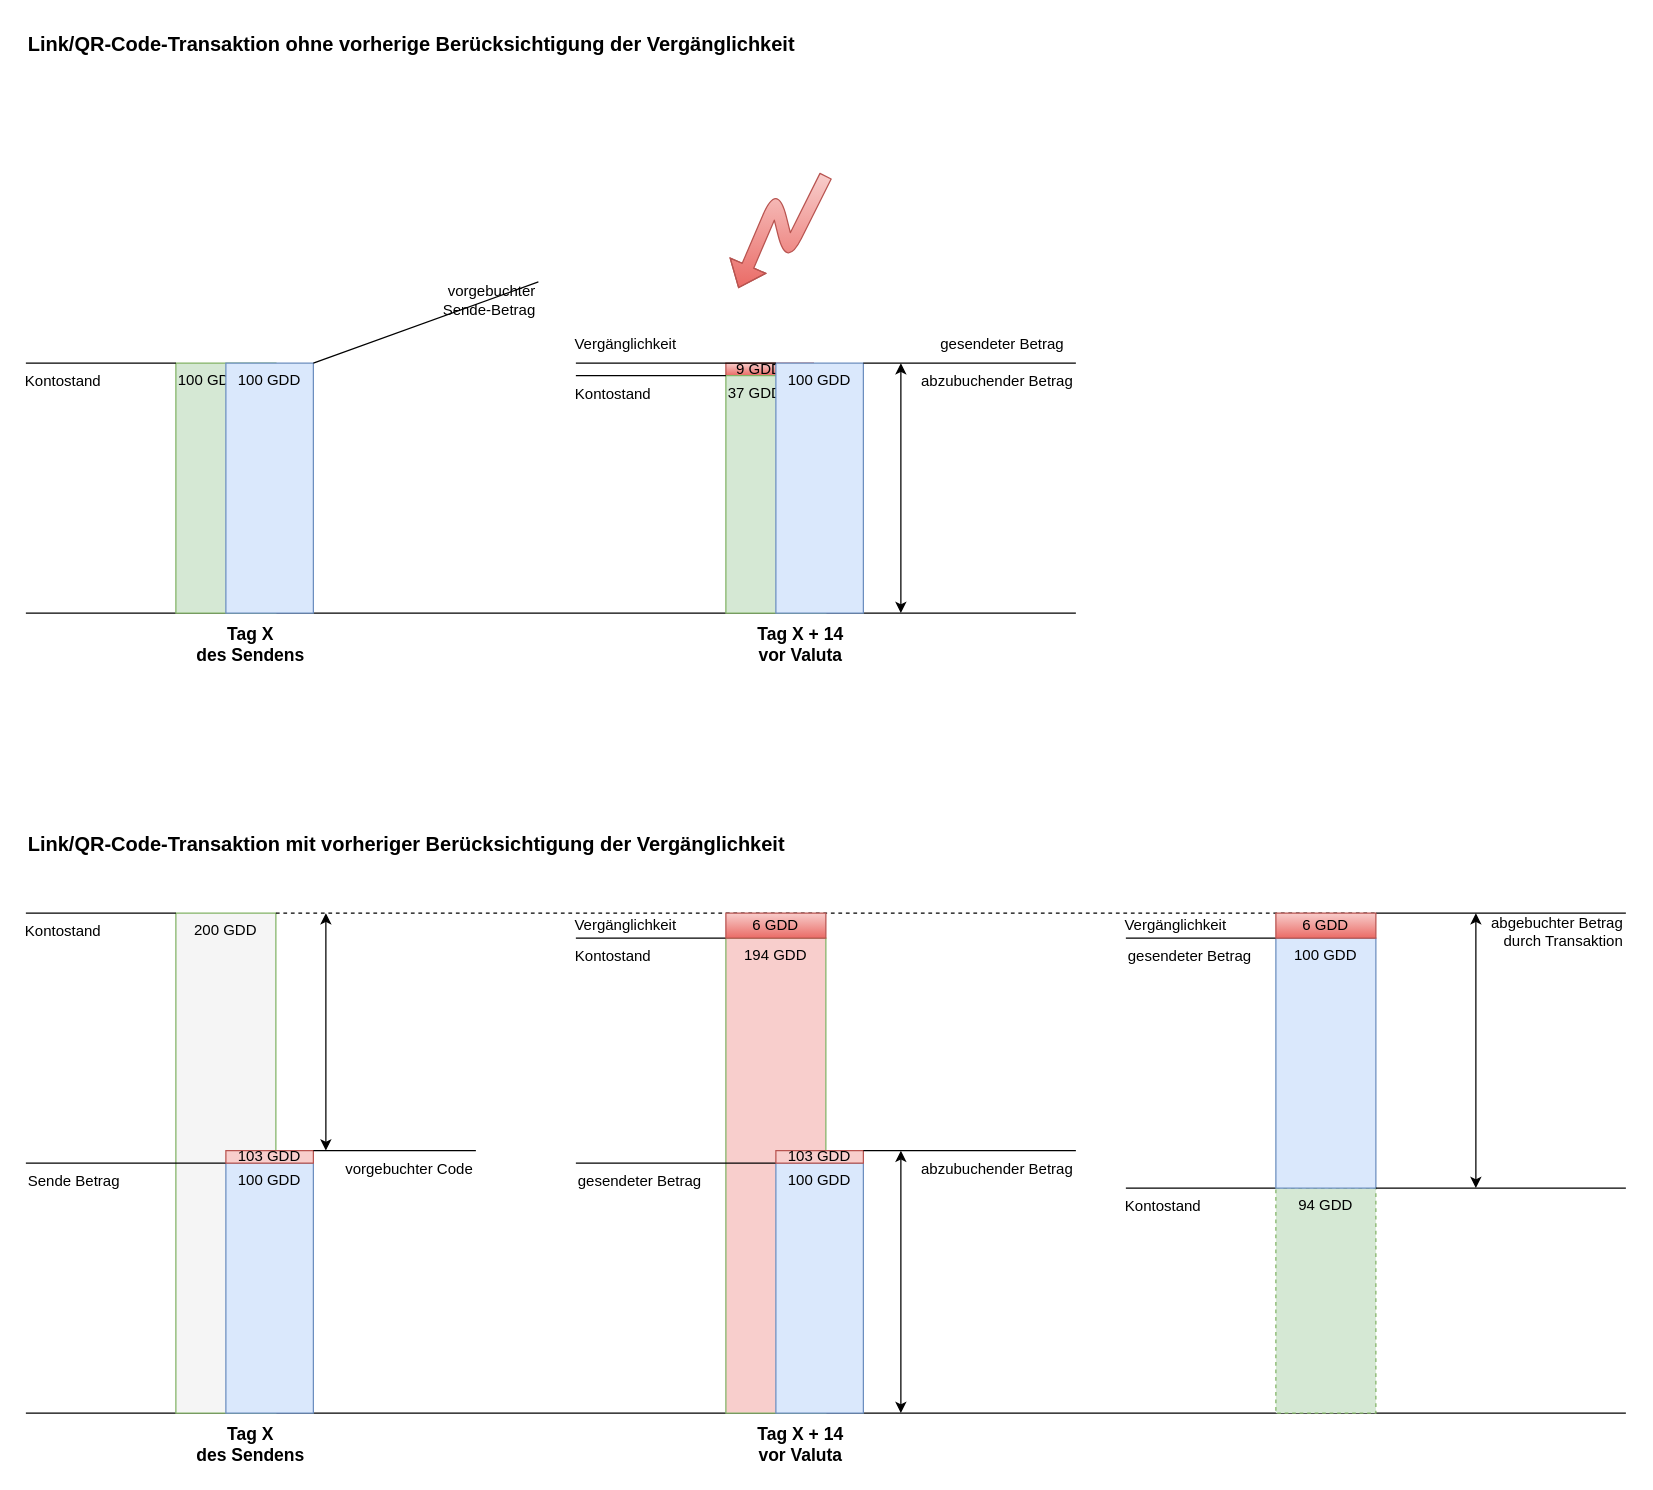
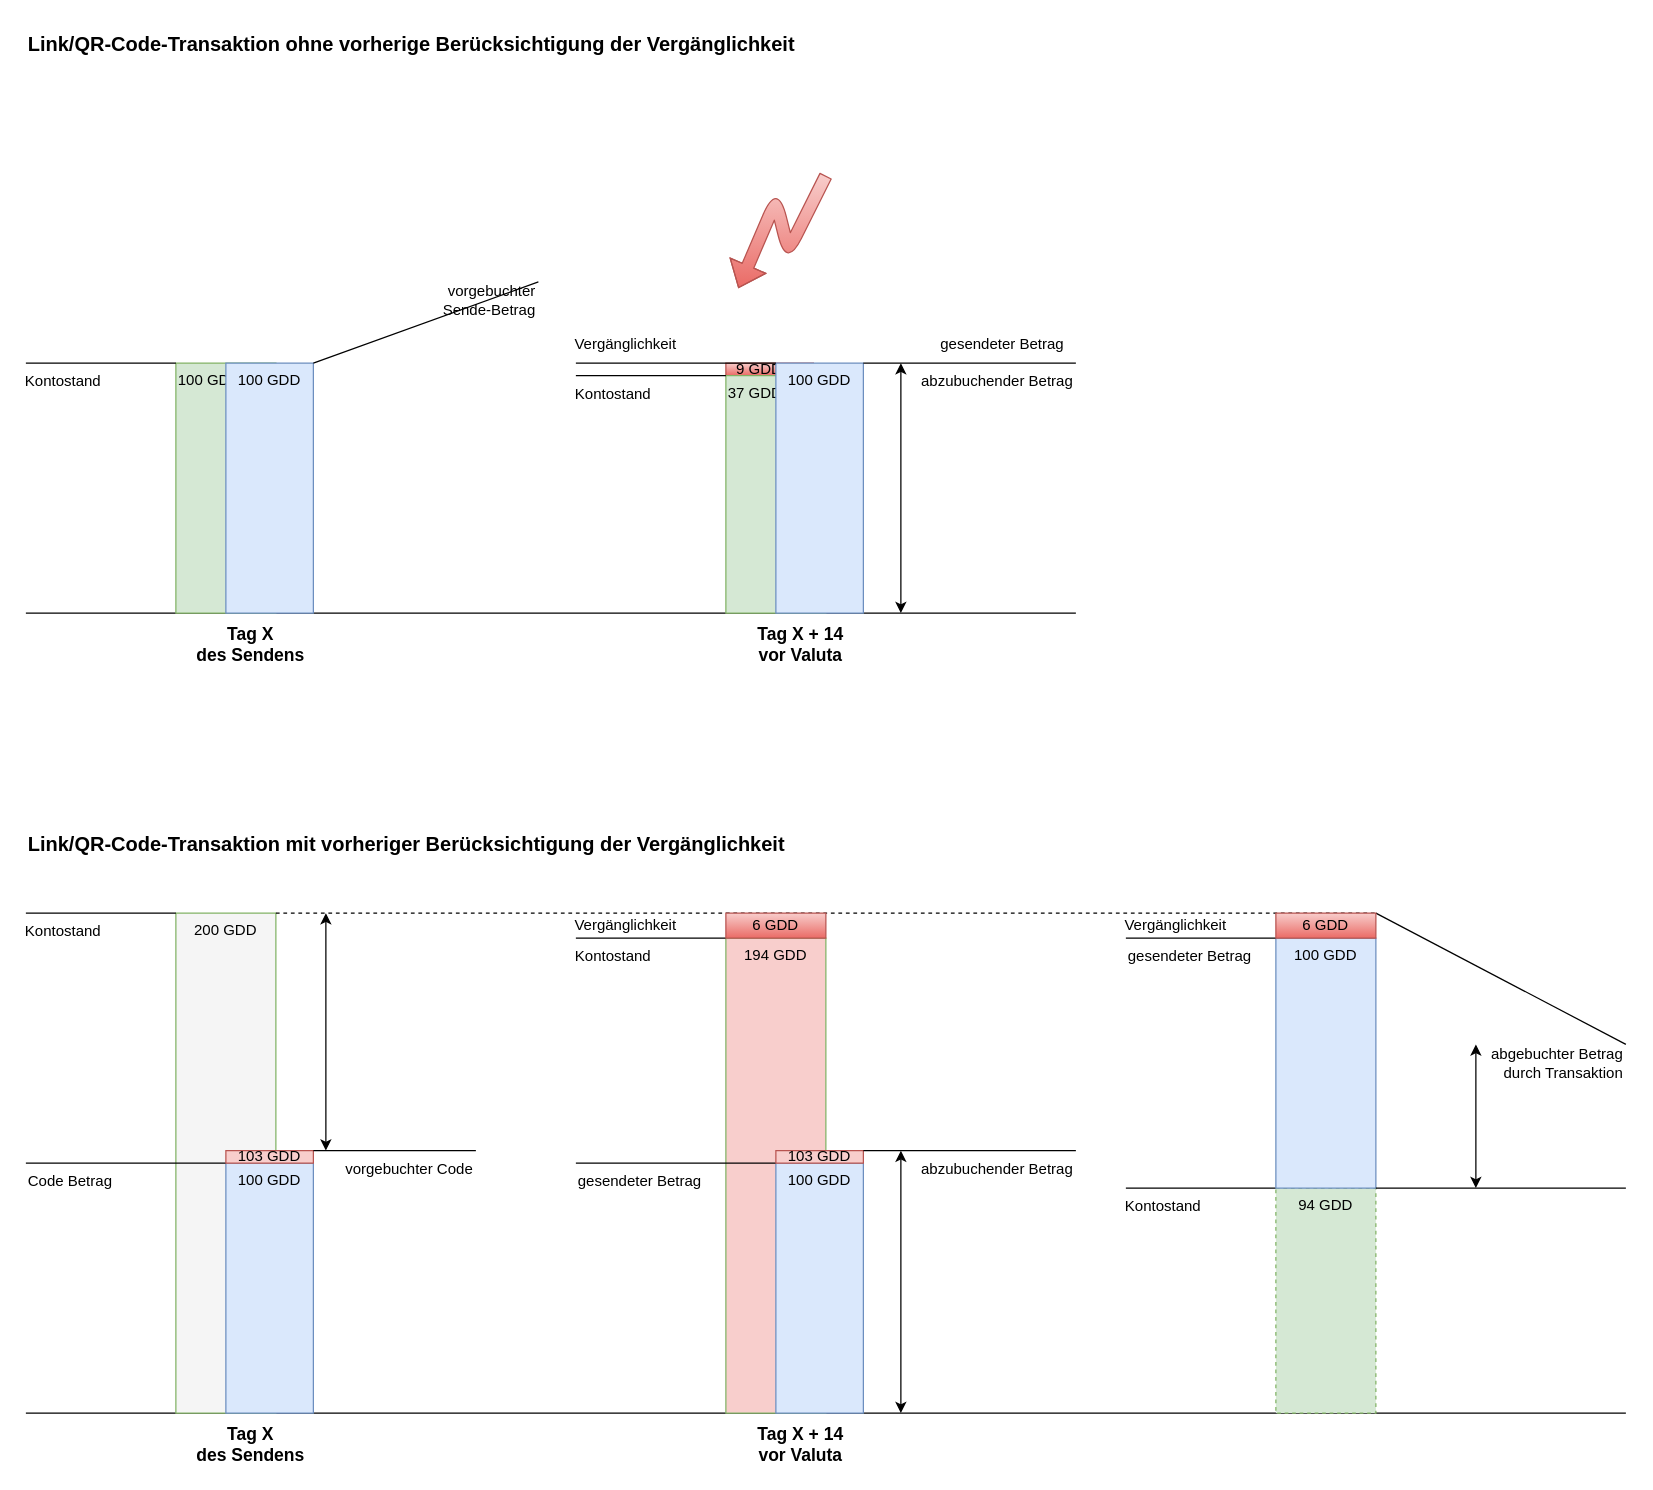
- <mxCell id="34" value="abgebuchter Betrag durch Transaktion" style="text;html=1;strokeColor=none;fillColor=none;align=right;verticalAlign=middle;whiteSpace=wrap;rounded=0;" parent="1" vertex="1"><mxGeometry x="1180" y="730" width="120" height="30" as="geometry" /></mxCell>
+ <mxCell id="34" value="abgebuchter Betrag durch Transaktion" style="text;html=1;strokeColor=none;fillColor=none;align=right;verticalAlign=middle;whiteSpace=wrap;rounded=0;" parent="1" vertex="1"><mxGeometry x="1180" y="835" width="120" height="30" as="geometry" /></mxCell>
- <mxCell id="8" value="Sende Betrag" style="text;html=1;strokeColor=none;fillColor=none;align=left;verticalAlign=middle;whiteSpace=wrap;rounded=0;" parent="1" vertex="1"><mxGeometry x="20" y="930" width="90" height="30" as="geometry" /></mxCell>
+ <mxCell id="8" value="Code Betrag" style="text;html=1;strokeColor=none;fillColor=none;align=left;verticalAlign=middle;whiteSpace=wrap;rounded=0;" parent="1" vertex="1"><mxGeometry x="20" y="930" width="90" height="30" as="geometry" /></mxCell>
